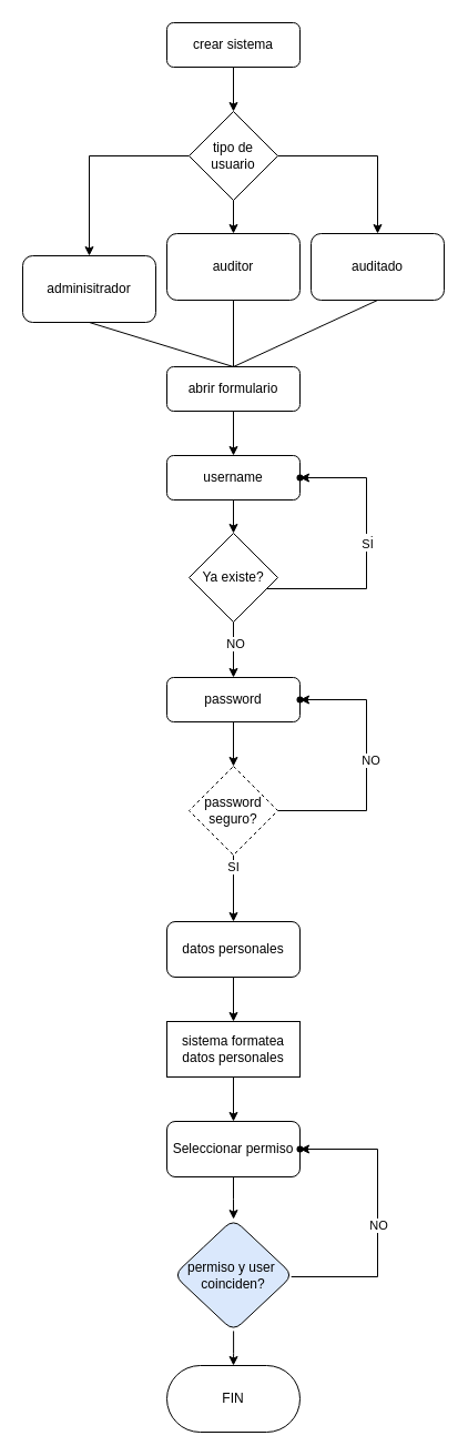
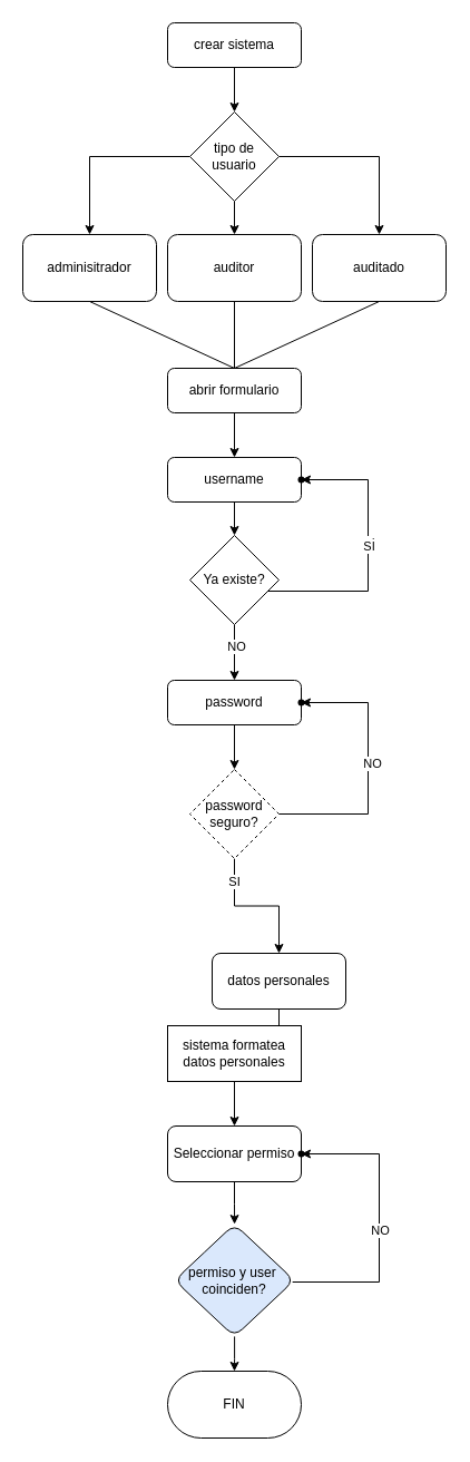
- <mxCell id="8" value="adminisitrador" style="rounded=1;whiteSpace=wrap;html=1;" vertex="1" parent="1"><mxGeometry x="20" y="230" width="120" height="60" as="geometry" /></mxCell>
+ <mxCell id="8" value="adminisitrador" style="rounded=1;whiteSpace=wrap;html=1;" vertex="1" parent="1"><mxGeometry x="20" y="210" width="120" height="60" as="geometry" /></mxCell>
- <mxCell id="30" value="datos personales" style="rounded=1;whiteSpace=wrap;html=1;" vertex="1" parent="1"><mxGeometry x="150" y="830" width="120" height="50" as="geometry" /></mxCell>
+ <mxCell id="30" value="datos personales" style="rounded=1;whiteSpace=wrap;html=1;" vertex="1" parent="1"><mxGeometry x="190" y="855" width="120" height="50" as="geometry" /></mxCell>
